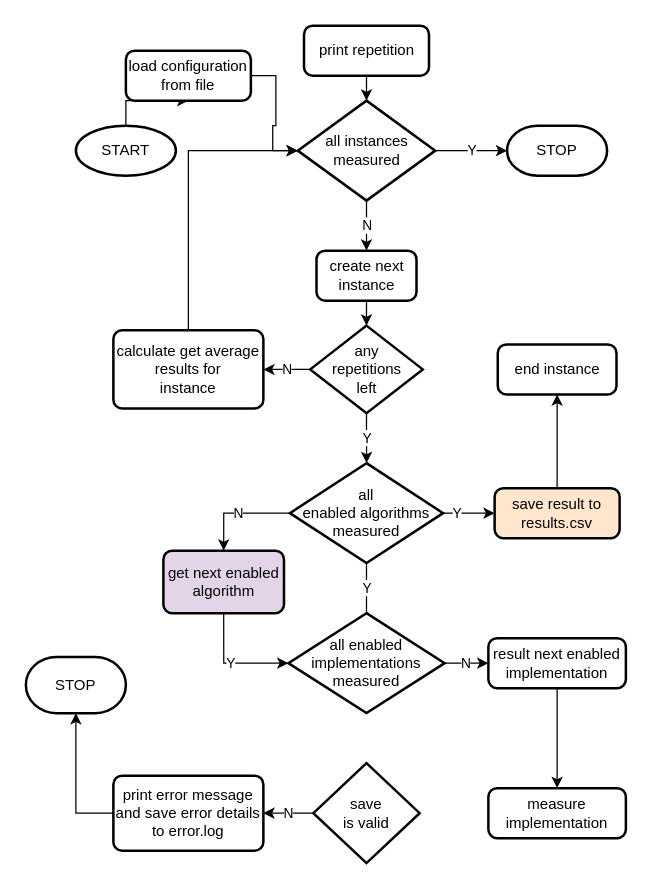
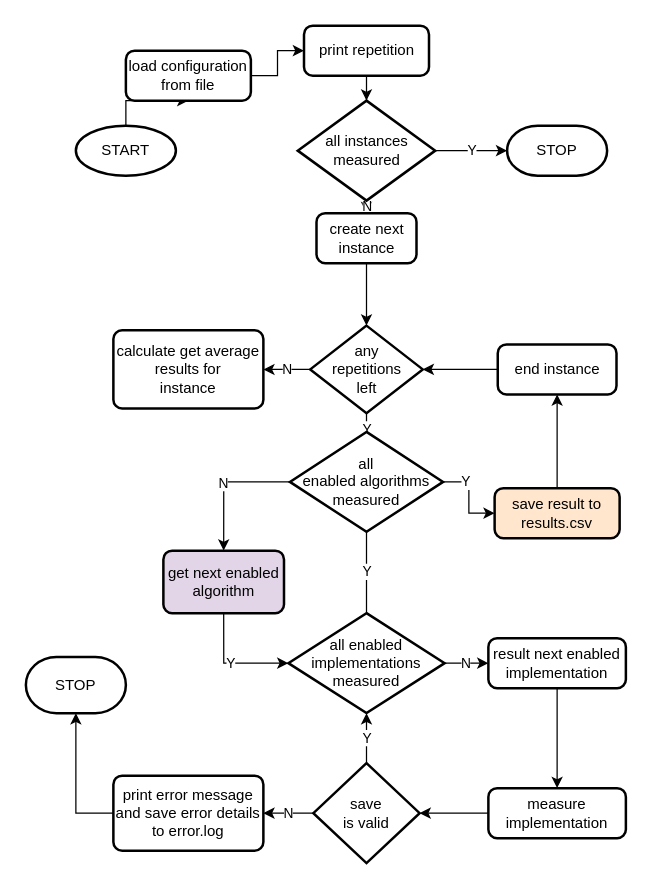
- <mxCell id="4" value="" style="edgeStyle=orthogonalEdgeStyle;rounded=0;orthogonalLoop=1;jettySize=auto;html=1;" edge="1" parent="1" source="5" target="8"><mxGeometry relative="1" as="geometry" /></mxCell>
+ <mxCell id="4" value="" style="edgeStyle=orthogonalEdgeStyle;rounded=0;orthogonalLoop=1;jettySize=auto;html=1;" edge="1" parent="1" source="5" target="18"><mxGeometry relative="1" as="geometry" /></mxCell>
- <mxCell id="16" style="edgeStyle=orthogonalEdgeStyle;rounded=0;orthogonalLoop=1;jettySize=auto;html=1;entryX=0;entryY=0.5;entryDx=0;entryDy=0;entryPerimeter=0;exitX=0.5;exitY=0;exitDx=0;exitDy=0;" edge="1" parent="1" source="15" target="8"><mxGeometry relative="1" as="geometry"><Array as="points"><mxPoint x="150" y="120" /></Array></mxGeometry></mxCell>
- <mxCell id="11" value="create next instance" style="rounded=1;whiteSpace=wrap;html=1;absoluteArcSize=1;arcSize=14;strokeWidth=2;" vertex="1" parent="1"><mxGeometry x="252.5" y="200" width="80" height="40" as="geometry" /></mxCell>
+ <mxCell id="11" value="create next instance" style="rounded=1;whiteSpace=wrap;html=1;absoluteArcSize=1;arcSize=14;strokeWidth=2;" vertex="1" parent="1"><mxGeometry x="252.5" y="170" width="80" height="40" as="geometry" /></mxCell>
+ <mxCell id="37" value="" style="edgeStyle=orthogonalEdgeStyle;rounded=0;orthogonalLoop=1;jettySize=auto;html=1;" edge="1" parent="1" source="38" target="14"><mxGeometry relative="1" as="geometry" /></mxCell>
- <mxCell id="29" value="all &lt;br&gt;enabled algorithms measured" style="strokeWidth=2;html=1;shape=mxgraph.flowchart.decision;whiteSpace=wrap;" vertex="1" parent="1"><mxGeometry x="231.25" y="370" width="122.5" height="80" as="geometry" /></mxCell>
+ <mxCell id="29" value="all &lt;br&gt;enabled algorithms measured" style="strokeWidth=2;html=1;shape=mxgraph.flowchart.decision;whiteSpace=wrap;" vertex="1" parent="1"><mxGeometry x="231.25" y="345" width="122.5" height="80" as="geometry" /></mxCell>
+ <mxCell id="24" value="Y" style="edgeStyle=orthogonalEdgeStyle;rounded=0;orthogonalLoop=1;jettySize=auto;html=1;" edge="1" parent="1" source="25" target="20"><mxGeometry relative="1" as="geometry" /></mxCell>
+ <mxCell id="21" value="" style="edgeStyle=orthogonalEdgeStyle;rounded=0;orthogonalLoop=1;jettySize=auto;html=1;" edge="1" parent="1" source="22" target="25"><mxGeometry relative="1" as="geometry"><mxPoint x="290.053" y="805" as="sourcePoint" /></mxGeometry></mxCell>
